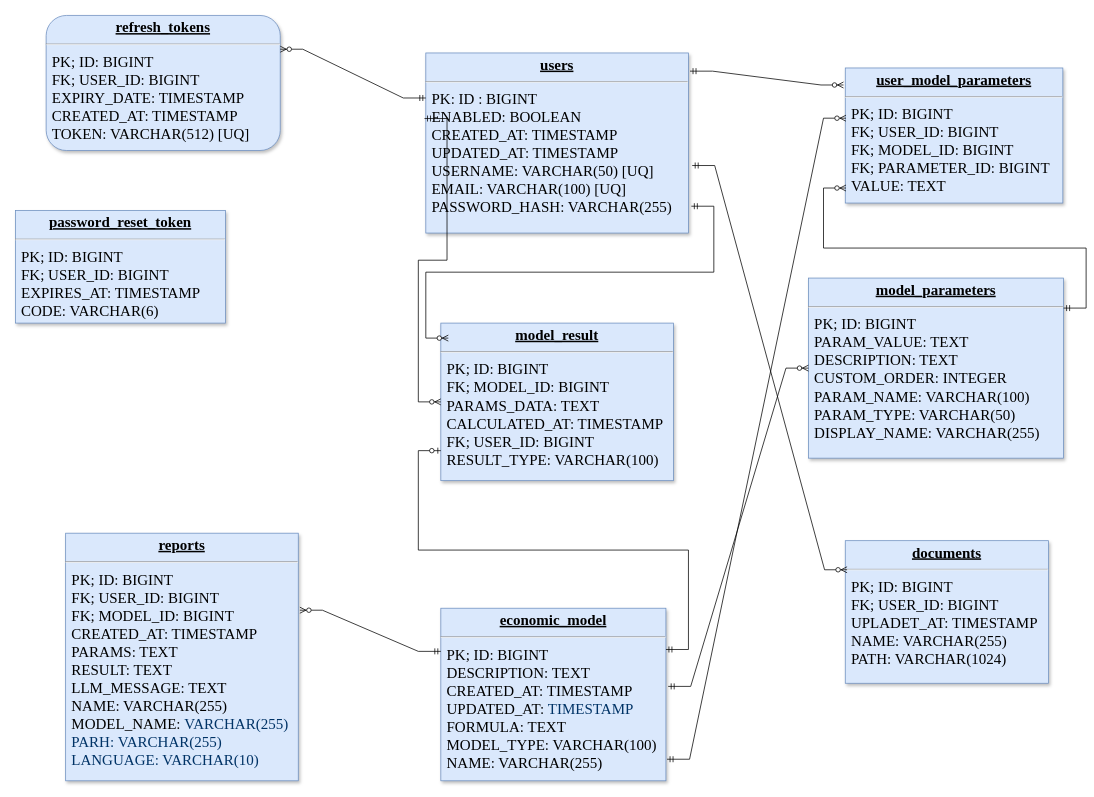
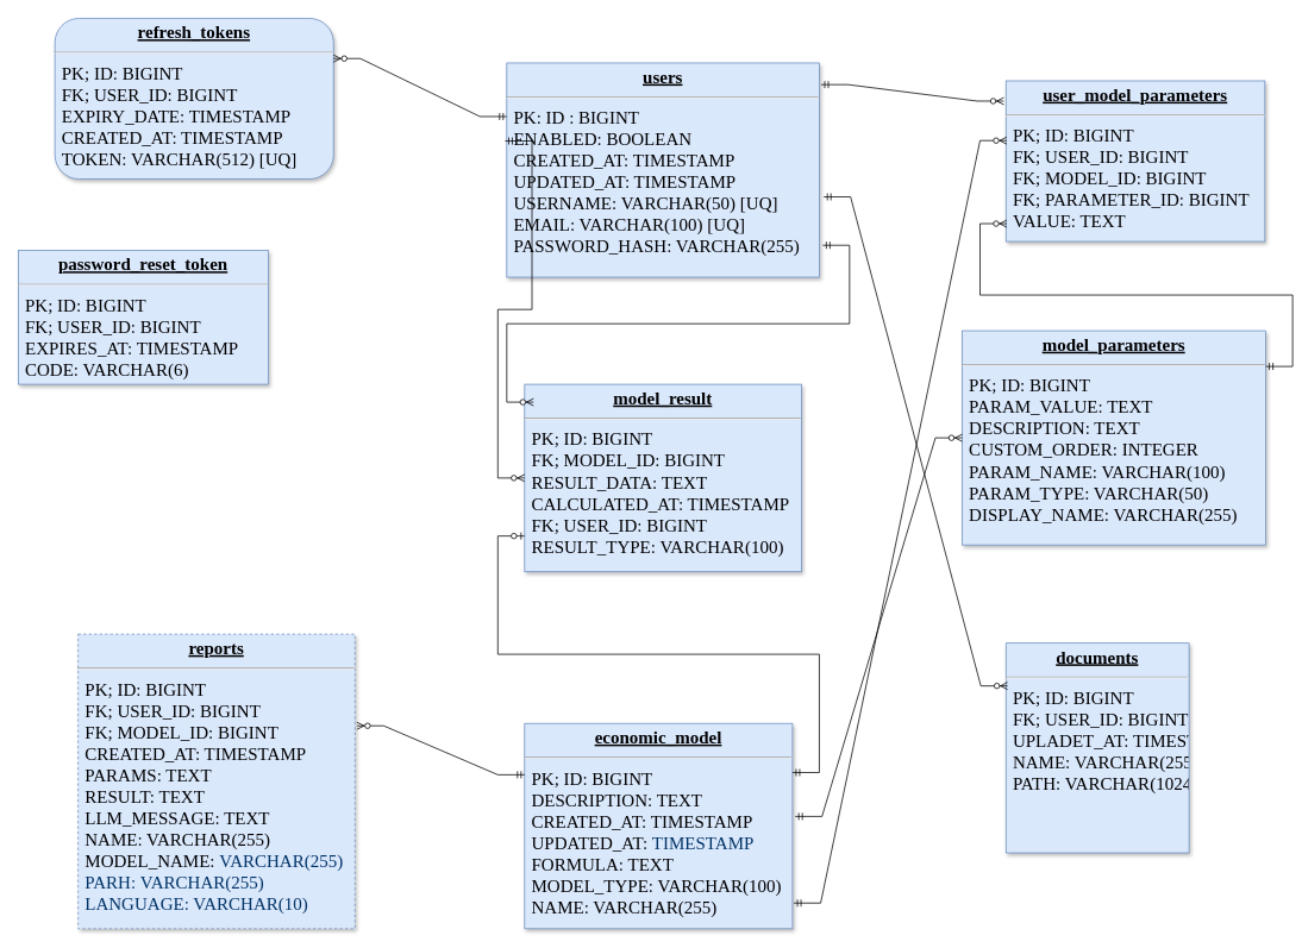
- <mxCell id="8" value="&lt;p style=&quot;margin: 0px; margin-top: 4px; text-align: center; text-decoration: underline;&quot;&gt;&lt;strong&gt;model_result&lt;/strong&gt;&lt;/p&gt;&lt;hr&gt;&lt;p style=&quot;margin: 0px; margin-left: 8px;&quot;&gt;PK; ID: BIGINT&lt;/p&gt;&lt;p style=&quot;margin: 0px; margin-left: 8px;&quot;&gt;FK; MODEL_ID: BIGINT&lt;/p&gt;&lt;p style=&quot;margin: 0px; margin-left: 8px;&quot;&gt;PARAMS_DATA: TEXT&lt;/p&gt;&lt;p style=&quot;margin: 0px; margin-left: 8px;&quot;&gt;CALCULATED_AT: TIMESTAMP&lt;/p&gt;&lt;p style=&quot;margin: 0px; margin-left: 8px;&quot;&gt;FK; USER_ID: BIGINT&lt;/p&gt;&lt;p style=&quot;margin: 0px; margin-left: 8px;&quot;&gt;RESULT_TYPE: VARCHAR(100)&lt;/p&gt;" style="verticalAlign=top;align=left;overflow=fill;fontSize=20;fontFamily=Times New Roman;html=1;strokeColor=#6c8ebf;shadow=1;fillColor=#dae8fc;" parent="1" vertex="1"><mxGeometry x="587" y="430" width="310" height="210" as="geometry" /></mxCell>
+ <mxCell id="8" value="&lt;p style=&quot;margin: 0px; margin-top: 4px; text-align: center; text-decoration: underline;&quot;&gt;&lt;strong&gt;model_result&lt;/strong&gt;&lt;/p&gt;&lt;hr&gt;&lt;p style=&quot;margin: 0px; margin-left: 8px;&quot;&gt;PK; ID: BIGINT&lt;/p&gt;&lt;p style=&quot;margin: 0px; margin-left: 8px;&quot;&gt;FK; MODEL_ID: BIGINT&lt;/p&gt;&lt;p style=&quot;margin: 0px; margin-left: 8px;&quot;&gt;RESULT_DATA: TEXT&lt;/p&gt;&lt;p style=&quot;margin: 0px; margin-left: 8px;&quot;&gt;CALCULATED_AT: TIMESTAMP&lt;/p&gt;&lt;p style=&quot;margin: 0px; margin-left: 8px;&quot;&gt;FK; USER_ID: BIGINT&lt;/p&gt;&lt;p style=&quot;margin: 0px; margin-left: 8px;&quot;&gt;RESULT_TYPE: VARCHAR(100)&lt;/p&gt;" style="verticalAlign=top;align=left;overflow=fill;fontSize=20;fontFamily=Times New Roman;html=1;strokeColor=#6c8ebf;shadow=1;fillColor=#dae8fc;" parent="1" vertex="1"><mxGeometry x="587" y="430" width="310" height="210" as="geometry" /></mxCell>
- <mxCell id="5" value="&lt;p style=&quot;margin: 0px; margin-top: 4px; text-align: center; text-decoration: underline;&quot;&gt;&lt;strong&gt;documents&lt;/strong&gt;&lt;/p&gt;&lt;hr&gt;&lt;p style=&quot;margin: 0px; margin-left: 8px;&quot;&gt;PK; ID: BIGINT&lt;/p&gt;&lt;p style=&quot;margin: 0px; margin-left: 8px;&quot;&gt;FK; USER_ID: BIGINT&lt;/p&gt;&lt;p style=&quot;margin: 0px; margin-left: 8px;&quot;&gt;UPLADET_AT: TIMESTAMP&lt;/p&gt;&lt;p style=&quot;margin: 0px; margin-left: 8px;&quot;&gt;NAME: VARCHAR(255)&lt;/p&gt;&lt;p style=&quot;margin: 0px; margin-left: 8px;&quot;&gt;PATH: VARCHAR(1024)&lt;/p&gt;&lt;p style=&quot;margin: 0px; margin-left: 8px;&quot;&gt;&lt;br&gt;&lt;/p&gt;" style="verticalAlign=top;align=left;overflow=fill;fontSize=20;fontFamily=Times New Roman;html=1;strokeColor=#6c8ebf;shadow=1;fillColor=#dae8fc;" parent="1" vertex="1"><mxGeometry x="1126" y="720" width="271" height="190" as="geometry" /></mxCell>
+ <mxCell id="5" value="&lt;p style=&quot;margin: 0px; margin-top: 4px; text-align: center; text-decoration: underline;&quot;&gt;&lt;strong&gt;documents&lt;/strong&gt;&lt;/p&gt;&lt;hr&gt;&lt;p style=&quot;margin: 0px; margin-left: 8px;&quot;&gt;PK; ID: BIGINT&lt;/p&gt;&lt;p style=&quot;margin: 0px; margin-left: 8px;&quot;&gt;FK; USER_ID: BIGINT&lt;/p&gt;&lt;p style=&quot;margin: 0px; margin-left: 8px;&quot;&gt;UPLADET_AT: TIMESTAMP&lt;/p&gt;&lt;p style=&quot;margin: 0px; margin-left: 8px;&quot;&gt;NAME: VARCHAR(255)&lt;/p&gt;&lt;p style=&quot;margin: 0px; margin-left: 8px;&quot;&gt;PATH: VARCHAR(1024)&lt;/p&gt;&lt;p style=&quot;margin: 0px; margin-left: 8px;&quot;&gt;&lt;br&gt;&lt;/p&gt;" style="verticalAlign=top;align=left;overflow=fill;fontSize=20;fontFamily=Times New Roman;html=1;strokeColor=#6c8ebf;shadow=1;fillColor=#dae8fc;" parent="1" vertex="1"><mxGeometry x="1126" y="720" width="205" height="235" as="geometry" /></mxCell>
- <mxCell id="4" value="&lt;p style=&quot;margin: 0px; margin-top: 4px; text-align: center; text-decoration: underline;&quot;&gt;&lt;strong&gt;reports&lt;/strong&gt;&lt;/p&gt;&lt;hr&gt;&lt;p style=&quot;margin: 0px; margin-left: 8px;&quot;&gt;PK; ID: BIGINT&lt;/p&gt;&lt;p style=&quot;margin: 0px; margin-left: 8px;&quot;&gt;FK; USER_ID: BIGINT&lt;/p&gt;&lt;p style=&quot;margin: 0px; margin-left: 8px;&quot;&gt;FK; MODEL_ID: BIGINT&lt;/p&gt;&lt;p style=&quot;margin: 0px; margin-left: 8px;&quot;&gt;CREATED_AT: TIMESTAMP&lt;/p&gt;&lt;p style=&quot;margin: 0px; margin-left: 8px;&quot;&gt;PARAMS: TEXT&lt;/p&gt;&lt;p style=&quot;margin: 0px; margin-left: 8px;&quot;&gt;RESULT: TEXT&lt;/p&gt;&lt;p style=&quot;margin: 0px; margin-left: 8px;&quot;&gt;LLM_MESSAGE: TEXT&lt;/p&gt;&lt;p style=&quot;margin: 0px; margin-left: 8px;&quot;&gt;NAME: VARCHAR(255)&lt;/p&gt;&lt;p style=&quot;margin: 0px; margin-left: 8px;&quot;&gt;MODEL_NAME:&amp;nbsp;&lt;span style=&quot;background-color: transparent; color: light-dark(rgb(0, 51, 102), rgb(161, 205, 249));&quot;&gt;VARCHAR(255)&lt;/span&gt;&lt;/p&gt;&lt;p style=&quot;margin: 0px; margin-left: 8px;&quot;&gt;&lt;span style=&quot;background-color: transparent; color: light-dark(rgb(0, 51, 102), rgb(161, 205, 249));&quot;&gt;PARH:&amp;nbsp;&lt;/span&gt;&lt;span style=&quot;background-color: transparent; color: light-dark(rgb(0, 51, 102), rgb(161, 205, 249));&quot;&gt;VARCHAR(255)&lt;/span&gt;&lt;/p&gt;&lt;p style=&quot;margin: 0px; margin-left: 8px;&quot;&gt;&lt;span style=&quot;background-color: transparent; color: light-dark(rgb(0, 51, 102), rgb(161, 205, 249));&quot;&gt;LANGUAGE: VARCHAR(10)&lt;/span&gt;&lt;/p&gt;" style="verticalAlign=top;align=left;overflow=fill;fontSize=20;fontFamily=Times New Roman;html=1;strokeColor=#6c8ebf;shadow=1;fillColor=#dae8fc;" parent="1" vertex="1"><mxGeometry x="87" y="710" width="310" height="330" as="geometry" /></mxCell>
+ <mxCell id="4" value="&lt;p style=&quot;margin: 0px; margin-top: 4px; text-align: center; text-decoration: underline;&quot;&gt;&lt;strong&gt;reports&lt;/strong&gt;&lt;/p&gt;&lt;hr&gt;&lt;p style=&quot;margin: 0px; margin-left: 8px;&quot;&gt;PK; ID: BIGINT&lt;/p&gt;&lt;p style=&quot;margin: 0px; margin-left: 8px;&quot;&gt;FK; USER_ID: BIGINT&lt;/p&gt;&lt;p style=&quot;margin: 0px; margin-left: 8px;&quot;&gt;FK; MODEL_ID: BIGINT&lt;/p&gt;&lt;p style=&quot;margin: 0px; margin-left: 8px;&quot;&gt;CREATED_AT: TIMESTAMP&lt;/p&gt;&lt;p style=&quot;margin: 0px; margin-left: 8px;&quot;&gt;PARAMS: TEXT&lt;/p&gt;&lt;p style=&quot;margin: 0px; margin-left: 8px;&quot;&gt;RESULT: TEXT&lt;/p&gt;&lt;p style=&quot;margin: 0px; margin-left: 8px;&quot;&gt;LLM_MESSAGE: TEXT&lt;/p&gt;&lt;p style=&quot;margin: 0px; margin-left: 8px;&quot;&gt;NAME: VARCHAR(255)&lt;/p&gt;&lt;p style=&quot;margin: 0px; margin-left: 8px;&quot;&gt;MODEL_NAME:&amp;nbsp;&lt;span style=&quot;background-color: transparent; color: light-dark(rgb(0, 51, 102), rgb(161, 205, 249));&quot;&gt;VARCHAR(255)&lt;/span&gt;&lt;/p&gt;&lt;p style=&quot;margin: 0px; margin-left: 8px;&quot;&gt;&lt;span style=&quot;background-color: transparent; color: light-dark(rgb(0, 51, 102), rgb(161, 205, 249));&quot;&gt;PARH:&amp;nbsp;&lt;/span&gt;&lt;span style=&quot;background-color: transparent; color: light-dark(rgb(0, 51, 102), rgb(161, 205, 249));&quot;&gt;VARCHAR(255)&lt;/span&gt;&lt;/p&gt;&lt;p style=&quot;margin: 0px; margin-left: 8px;&quot;&gt;&lt;span style=&quot;background-color: transparent; color: light-dark(rgb(0, 51, 102), rgb(161, 205, 249));&quot;&gt;LANGUAGE: VARCHAR(10)&lt;/span&gt;&lt;/p&gt;" style="verticalAlign=top;align=left;overflow=fill;fontSize=20;fontFamily=Times New Roman;html=1;strokeColor=#6c8ebf;shadow=1;fillColor=#dae8fc;dashed=1;" parent="1" vertex="1"><mxGeometry x="87" y="710" width="310" height="330" as="geometry" /></mxCell>
